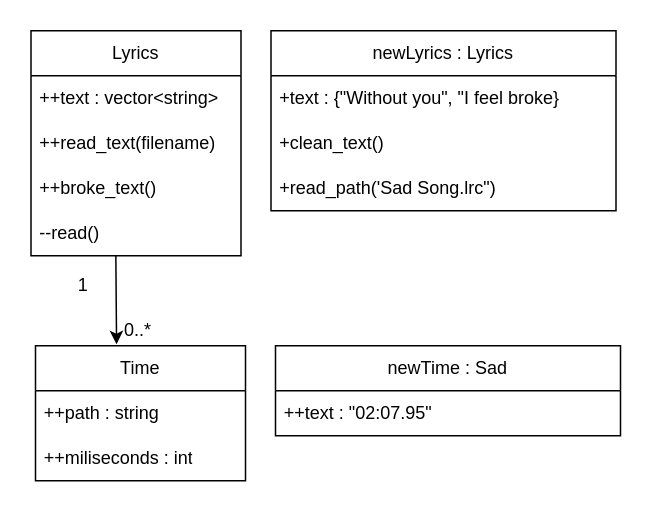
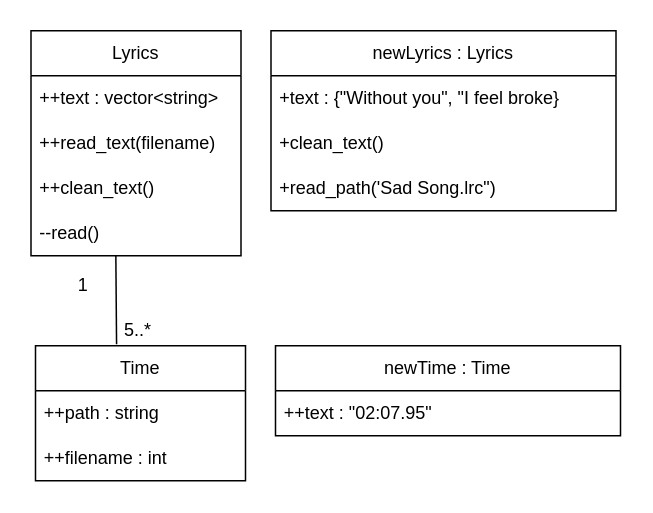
- <mxCell id="5" value="++broke_text()" style="text;strokeColor=none;fillColor=none;align=left;verticalAlign=middle;spacingLeft=4;spacingRight=4;overflow=hidden;points=[[0,0.5],[1,0.5]];portConstraint=eastwest;rotatable=0;whiteSpace=wrap;html=1;" parent="2" vertex="1"><mxGeometry y="90" width="140" height="30" as="geometry" /></mxCell>
+ <mxCell id="5" value="++clean_text()" style="text;strokeColor=none;fillColor=none;align=left;verticalAlign=middle;spacingLeft=4;spacingRight=4;overflow=hidden;points=[[0,0.5],[1,0.5]];portConstraint=eastwest;rotatable=0;whiteSpace=wrap;html=1;" parent="2" vertex="1"><mxGeometry y="90" width="140" height="30" as="geometry" /></mxCell>
- <mxCell id="18" value="0..*" style="text;html=1;strokeColor=none;fillColor=none;align=center;verticalAlign=middle;whiteSpace=wrap;rounded=0;" parent="1" vertex="1"><mxGeometry x="63" y="210" width="57" height="20" as="geometry" /></mxCell>
+ <mxCell id="18" value="5..*" style="text;html=1;strokeColor=none;fillColor=none;align=center;verticalAlign=middle;whiteSpace=wrap;rounded=0;" parent="1" vertex="1"><mxGeometry x="63" y="210" width="57" height="20" as="geometry" /></mxCell>
- <mxCell id="16" value="" style="endArrow=classic;html=1;rounded=0;exitX=0.404;exitY=0.983;exitDx=0;exitDy=0;exitPerimeter=0;entryX=0.386;entryY=-0.011;entryDx=0;entryDy=0;entryPerimeter=0;" parent="1" source="6" target="11" edge="1"><mxGeometry width="50" height="50" relative="1" as="geometry"><mxPoint x="110" y="140" as="sourcePoint" /><mxPoint x="160" y="90" as="targetPoint" /></mxGeometry></mxCell>
+ <mxCell id="16" value="" style="endArrow=none;html=1;rounded=0;exitX=0.404;exitY=0.983;exitDx=0;exitDy=0;exitPerimeter=0;entryX=0.386;entryY=-0.011;entryDx=0;entryDy=0;entryPerimeter=0;" parent="1" source="6" target="11" edge="1"><mxGeometry width="50" height="50" relative="1" as="geometry"><mxPoint x="110" y="140" as="sourcePoint" /><mxPoint x="160" y="90" as="targetPoint" /></mxGeometry></mxCell>
- <mxCell id="14" value="newTime : Sad" style="swimlane;fontStyle=0;childLayout=stackLayout;horizontal=1;startSize=30;horizontalStack=0;resizeParent=1;resizeParentMax=0;resizeLast=0;collapsible=1;marginBottom=0;whiteSpace=wrap;html=1;" parent="1" vertex="1"><mxGeometry x="183" y="230" width="230" height="60" as="geometry" /></mxCell>
+ <mxCell id="14" value="newTime : Time" style="swimlane;fontStyle=0;childLayout=stackLayout;horizontal=1;startSize=30;horizontalStack=0;resizeParent=1;resizeParentMax=0;resizeLast=0;collapsible=1;marginBottom=0;whiteSpace=wrap;html=1;" parent="1" vertex="1"><mxGeometry x="183" y="230" width="230" height="60" as="geometry" /></mxCell>
- <mxCell id="13" value="++miliseconds : int" style="text;strokeColor=none;fillColor=none;align=left;verticalAlign=middle;spacingLeft=4;spacingRight=4;overflow=hidden;points=[[0,0.5],[1,0.5]];portConstraint=eastwest;rotatable=0;whiteSpace=wrap;html=1;" parent="11" vertex="1"><mxGeometry y="60" width="140" height="30" as="geometry" /></mxCell>
+ <mxCell id="13" value="++filename : int" style="text;strokeColor=none;fillColor=none;align=left;verticalAlign=middle;spacingLeft=4;spacingRight=4;overflow=hidden;points=[[0,0.5],[1,0.5]];portConstraint=eastwest;rotatable=0;whiteSpace=wrap;html=1;" parent="11" vertex="1"><mxGeometry y="60" width="140" height="30" as="geometry" /></mxCell>
